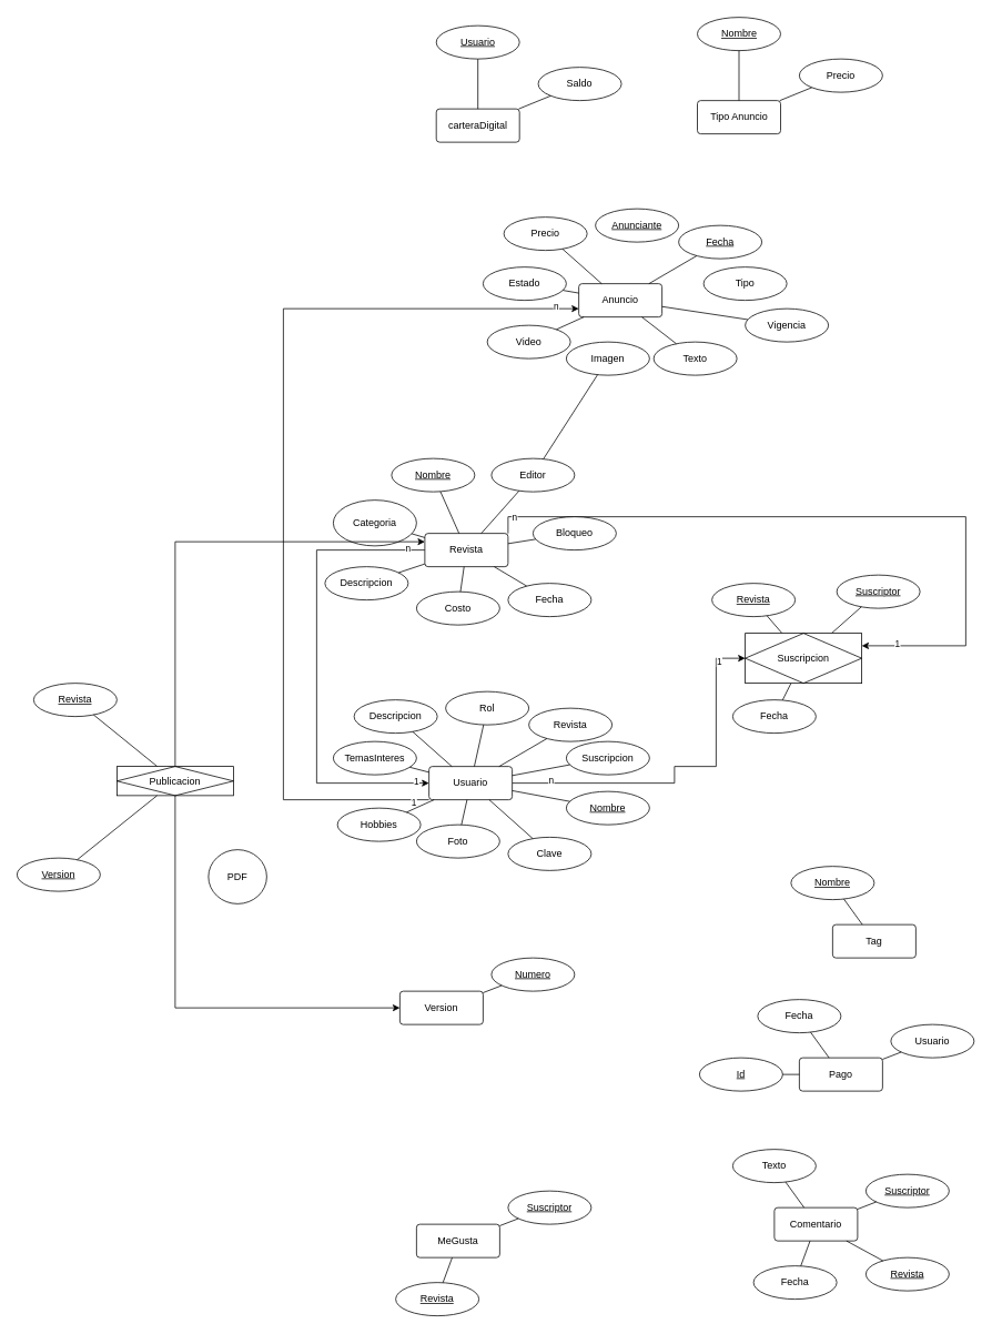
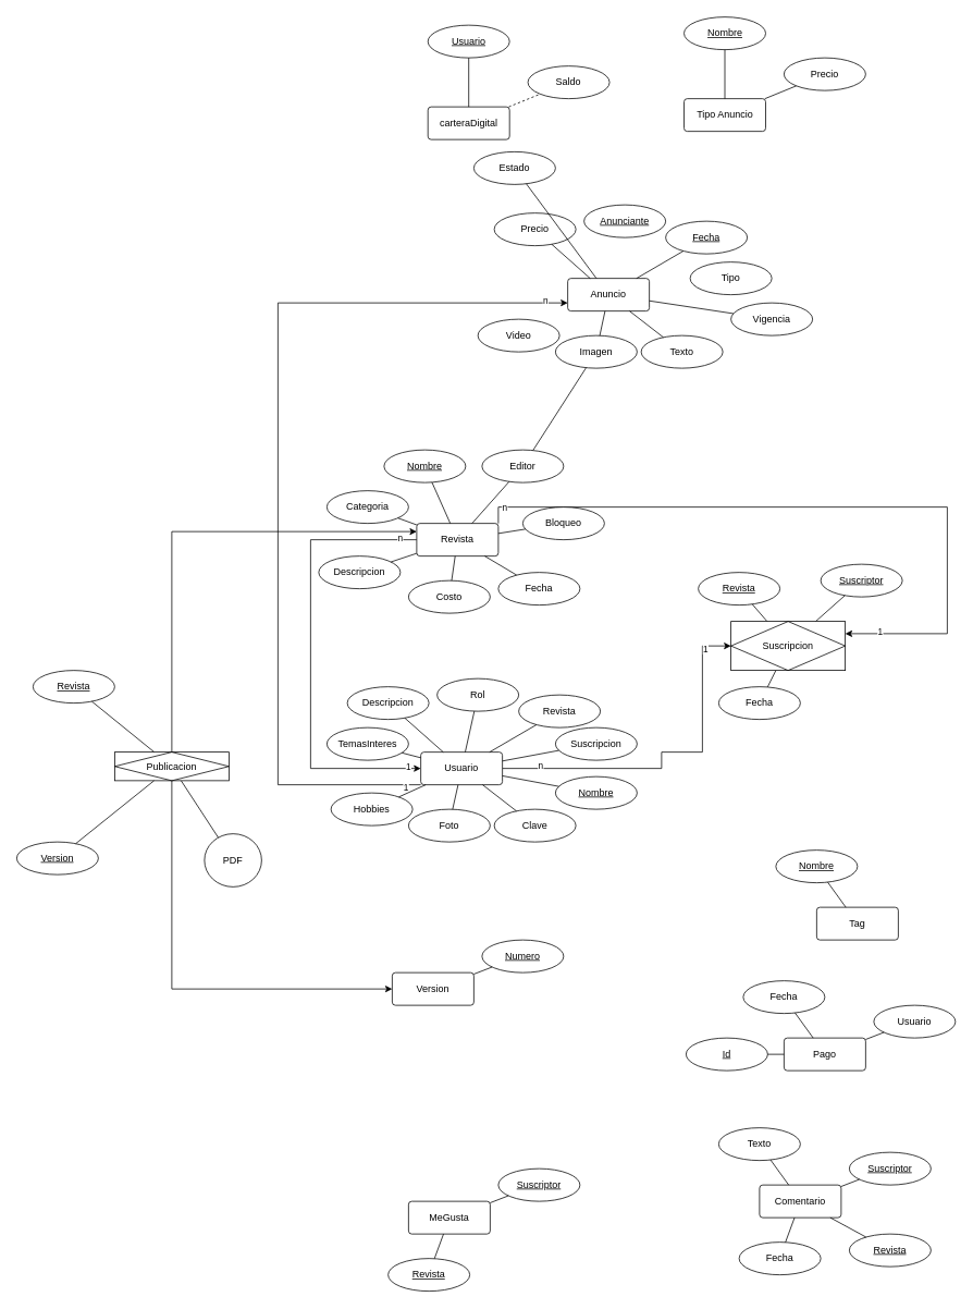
- <mxCell id="112" value="" style="endArrow=none;html=1;rounded=0;" parent="1" source="108" target="110" edge="1"><mxGeometry relative="1" as="geometry"><mxPoint x="596.25" y="150" as="sourcePoint" /><mxPoint x="584.25" y="80" as="targetPoint" /></mxGeometry></mxCell>
+ <mxCell id="112" value="" style="endArrow=none;html=1;rounded=0;dashed=1;" parent="1" source="108" target="110" edge="1"><mxGeometry relative="1" as="geometry"><mxPoint x="596.25" y="150" as="sourcePoint" /><mxPoint x="584.25" y="80" as="targetPoint" /></mxGeometry></mxCell>
- <mxCell id="24" value="Estado" style="ellipse;whiteSpace=wrap;html=1;align=center;" parent="1" vertex="1"><mxGeometry x="580" y="320" width="100" height="40" as="geometry" /></mxCell>
+ <mxCell id="24" value="Estado" style="ellipse;whiteSpace=wrap;html=1;align=center;" parent="1" vertex="1"><mxGeometry x="580" y="185" width="100" height="40" as="geometry" /></mxCell>
- <mxCell id="34" value="" style="endArrow=none;html=1;rounded=0;" parent="1" source="23" target="25" edge="1"><mxGeometry relative="1" as="geometry"><mxPoint x="855" y="338" as="sourcePoint" /><mxPoint x="808" y="380" as="targetPoint" /></mxGeometry></mxCell>
+ <mxCell id="34" value="" style="endArrow=none;html=1;rounded=0;" parent="1" source="23" target="26" edge="1"><mxGeometry relative="1" as="geometry"><mxPoint x="855" y="338" as="sourcePoint" /><mxPoint x="808" y="380" as="targetPoint" /></mxGeometry></mxCell>
- <mxCell id="9" value="Categoria" style="ellipse;whiteSpace=wrap;html=1;align=center;" parent="1" vertex="1"><mxGeometry x="400" y="600" width="100" height="55" as="geometry" /></mxCell>
+ <mxCell id="9" value="Categoria" style="ellipse;whiteSpace=wrap;html=1;align=center;" parent="1" vertex="1"><mxGeometry x="400" y="600" width="100" height="40" as="geometry" /></mxCell>
+ <mxCell id="76" value="" style="endArrow=none;html=1;rounded=0;" parent="1" source="72" target="115" edge="1"><mxGeometry relative="1" as="geometry"><mxPoint x="610" y="1158" as="sourcePoint" /><mxPoint x="563" y="1200" as="targetPoint" /></mxGeometry></mxCell>
- <mxCell id="50" value="Clave" style="ellipse;whiteSpace=wrap;html=1;align=center;" parent="1" vertex="1"><mxGeometry x="610" y="1005" width="100" height="40" as="geometry" /></mxCell>
+ <mxCell id="50" value="Clave" style="ellipse;whiteSpace=wrap;html=1;align=center;" parent="1" vertex="1"><mxGeometry x="605" y="990" width="100" height="40" as="geometry" /></mxCell>
